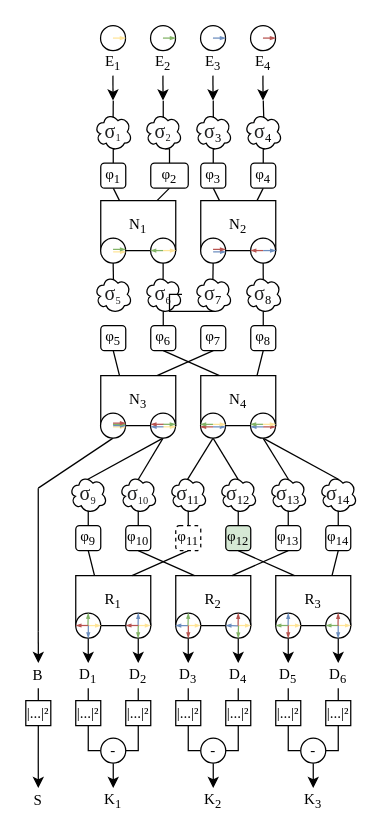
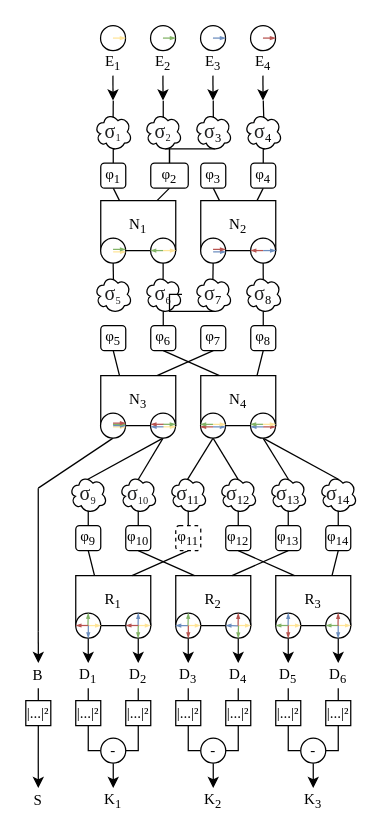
- <mxCell id="6" style="edgeStyle=orthogonalEdgeStyle;rounded=0;orthogonalLoop=1;jettySize=auto;html=1;exitX=0.55;exitY=0.95;exitDx=0;exitDy=0;exitPerimeter=0;entryX=0.5;entryY=0;entryDx=0;entryDy=0;endArrow=none;endFill=0;fontFamily=Times New Roman;" parent="1" source="7" target="19" edge="1"><mxGeometry relative="1" as="geometry" /></mxCell>
+ <mxCell id="6" style="edgeStyle=orthogonalEdgeStyle;rounded=0;orthogonalLoop=1;jettySize=auto;html=1;exitX=0.55;exitY=0.95;exitDx=0;exitDy=0;exitPerimeter=0;endArrow=none;endFill=0;fontFamily=Times New Roman;" parent="1" source="7" target="17" edge="1"><mxGeometry relative="1" as="geometry" /></mxCell>
- <mxCell id="73" value="&lt;font&gt;φ&lt;sub&gt;12&lt;/sub&gt;&lt;/font&gt;" style="rounded=1;whiteSpace=wrap;html=1;fontFamily=Times New Roman;fillColor=#d5e8d4;" parent="1" vertex="1"><mxGeometry x="180" y="420" width="20" height="20" as="geometry" /></mxCell>
+ <mxCell id="73" value="&lt;font&gt;φ&lt;sub&gt;12&lt;/sub&gt;&lt;/font&gt;" style="rounded=1;whiteSpace=wrap;html=1;fontFamily=Times New Roman;" parent="1" vertex="1"><mxGeometry x="180" y="420" width="20" height="20" as="geometry" /></mxCell>
